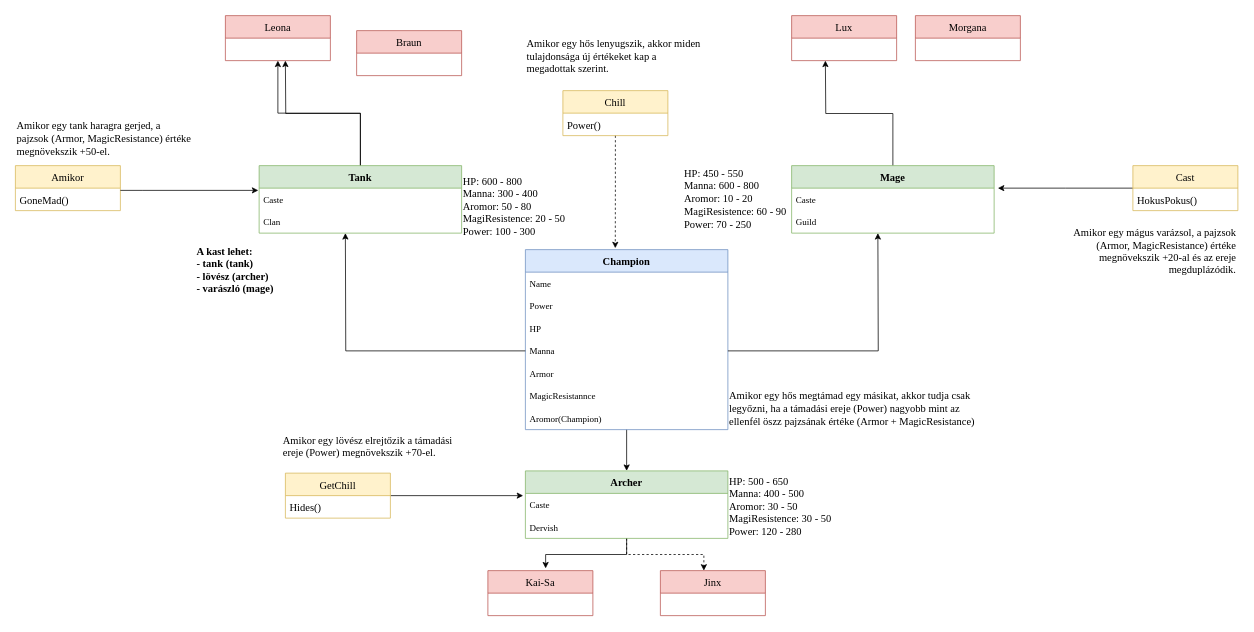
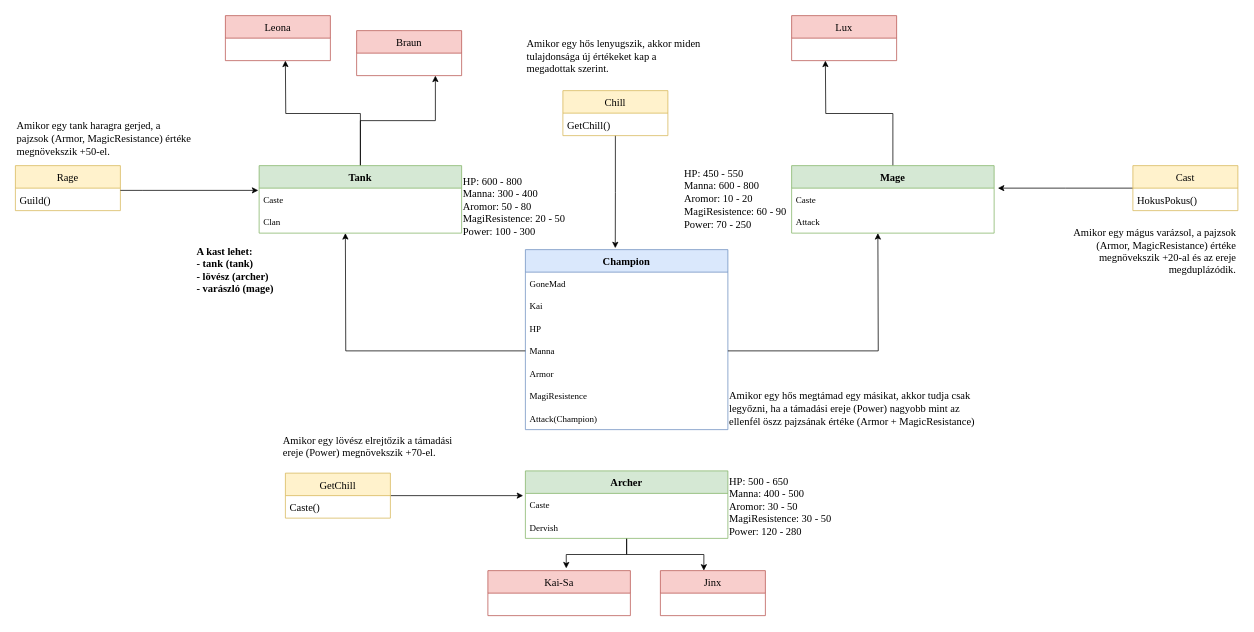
- <mxCell id="34" value="Morgana" style="swimlane;fontStyle=0;childLayout=stackLayout;horizontal=1;startSize=30;horizontalStack=0;resizeParent=1;resizeParentMax=0;resizeLast=0;collapsible=1;marginBottom=0;fontSize=14;fillColor=#f8cecc;strokeColor=#b85450;fontFamily=Times New Roman;" vertex="1" parent="1"><mxGeometry x="1220" y="20" width="140" height="60" as="geometry" /></mxCell>
- <mxCell id="12" style="edgeStyle=orthogonalEdgeStyle;rounded=0;orthogonalLoop=1;jettySize=auto;html=1;fontSize=14;fontFamily=Times New Roman;" edge="1" parent="1" source="13" target="31"><mxGeometry relative="1" as="geometry" /></mxCell>
+ <mxCell id="12" style="edgeStyle=orthogonalEdgeStyle;rounded=0;orthogonalLoop=1;jettySize=auto;html=1;entryX=0.75;entryY=1;entryDx=0;entryDy=0;fontSize=14;fontFamily=Times New Roman;" edge="1" parent="1" source="13" target="35"><mxGeometry relative="1" as="geometry" /></mxCell>
- <mxCell id="51" value="Power()" style="text;strokeColor=none;fillColor=none;align=left;verticalAlign=middle;spacingLeft=4;spacingRight=4;overflow=hidden;points=[[0,0.5],[1,0.5]];portConstraint=eastwest;rotatable=0;fontSize=14;fontFamily=Times New Roman;" vertex="1" parent="50"><mxGeometry y="30" width="140" height="30" as="geometry" /></mxCell>
+ <mxCell id="51" value="GetChill()" style="text;strokeColor=none;fillColor=none;align=left;verticalAlign=middle;spacingLeft=4;spacingRight=4;overflow=hidden;points=[[0,0.5],[1,0.5]];portConstraint=eastwest;rotatable=0;fontSize=14;fontFamily=Times New Roman;" vertex="1" parent="50"><mxGeometry y="30" width="140" height="30" as="geometry" /></mxCell>
- <mxCell id="36" value="Amikor" style="swimlane;fontStyle=0;childLayout=stackLayout;horizontal=1;startSize=30;horizontalStack=0;resizeParent=1;resizeParentMax=0;resizeLast=0;collapsible=1;marginBottom=0;fontSize=14;fillColor=#fff2cc;strokeColor=#d6b656;fontFamily=Times New Roman;" vertex="1" parent="1"><mxGeometry x="20" y="220" width="140" height="60" as="geometry" /></mxCell>
+ <mxCell id="36" value="Rage" style="swimlane;fontStyle=0;childLayout=stackLayout;horizontal=1;startSize=30;horizontalStack=0;resizeParent=1;resizeParentMax=0;resizeLast=0;collapsible=1;marginBottom=0;fontSize=14;fillColor=#fff2cc;strokeColor=#d6b656;fontFamily=Times New Roman;" vertex="1" parent="1"><mxGeometry x="20" y="220" width="140" height="60" as="geometry" /></mxCell>
- <mxCell id="49" style="edgeStyle=orthogonalEdgeStyle;rounded=0;orthogonalLoop=1;jettySize=auto;html=1;entryX=0.444;entryY=-0.008;entryDx=0;entryDy=0;entryPerimeter=0;fontSize=14;fontFamily=Times New Roman;dashed=1;" edge="1" parent="1" source="50" target="3"><mxGeometry relative="1" as="geometry" /></mxCell>
+ <mxCell id="49" style="edgeStyle=orthogonalEdgeStyle;rounded=0;orthogonalLoop=1;jettySize=auto;html=1;entryX=0.444;entryY=-0.008;entryDx=0;entryDy=0;entryPerimeter=0;fontSize=14;fontFamily=Times New Roman;" edge="1" parent="1" source="50" target="3"><mxGeometry relative="1" as="geometry" /></mxCell>
- <mxCell id="37" value="GoneMad()" style="text;strokeColor=none;fillColor=none;align=left;verticalAlign=middle;spacingLeft=4;spacingRight=4;overflow=hidden;points=[[0,0.5],[1,0.5]];portConstraint=eastwest;rotatable=0;fontSize=14;fontFamily=Times New Roman;" vertex="1" parent="36"><mxGeometry y="30" width="140" height="30" as="geometry" /></mxCell>
+ <mxCell id="37" value="Guild()" style="text;strokeColor=none;fillColor=none;align=left;verticalAlign=middle;spacingLeft=4;spacingRight=4;overflow=hidden;points=[[0,0.5],[1,0.5]];portConstraint=eastwest;rotatable=0;fontSize=14;fontFamily=Times New Roman;" vertex="1" parent="36"><mxGeometry y="30" width="140" height="30" as="geometry" /></mxCell>
- <mxCell id="24" value="Guild" style="text;strokeColor=none;fillColor=none;align=left;verticalAlign=middle;spacingLeft=4;spacingRight=4;overflow=hidden;points=[[0,0.5],[1,0.5]];portConstraint=eastwest;rotatable=0;fontFamily=Times New Roman;" vertex="1" parent="22"><mxGeometry y="60" width="270" height="30" as="geometry" /></mxCell>
+ <mxCell id="24" value="Attack" style="text;strokeColor=none;fillColor=none;align=left;verticalAlign=middle;spacingLeft=4;spacingRight=4;overflow=hidden;points=[[0,0.5],[1,0.5]];portConstraint=eastwest;rotatable=0;fontFamily=Times New Roman;" vertex="1" parent="22"><mxGeometry y="60" width="270" height="30" as="geometry" /></mxCell>
- <mxCell id="4" value="Name" style="text;strokeColor=none;fillColor=none;align=left;verticalAlign=middle;spacingLeft=4;spacingRight=4;overflow=hidden;points=[[0,0.5],[1,0.5]];portConstraint=eastwest;rotatable=0;fontFamily=Times New Roman;" vertex="1" parent="3"><mxGeometry y="30" width="270" height="30" as="geometry" /></mxCell>
+ <mxCell id="4" value="GoneMad" style="text;strokeColor=none;fillColor=none;align=left;verticalAlign=middle;spacingLeft=4;spacingRight=4;overflow=hidden;points=[[0,0.5],[1,0.5]];portConstraint=eastwest;rotatable=0;fontFamily=Times New Roman;" vertex="1" parent="3"><mxGeometry y="30" width="270" height="30" as="geometry" /></mxCell>
- <mxCell id="5" value="Power" style="text;strokeColor=none;fillColor=none;align=left;verticalAlign=middle;spacingLeft=4;spacingRight=4;overflow=hidden;points=[[0,0.5],[1,0.5]];portConstraint=eastwest;rotatable=0;fontFamily=Times New Roman;" vertex="1" parent="3"><mxGeometry y="60" width="270" height="30" as="geometry" /></mxCell>
+ <mxCell id="5" value="Kai" style="text;strokeColor=none;fillColor=none;align=left;verticalAlign=middle;spacingLeft=4;spacingRight=4;overflow=hidden;points=[[0,0.5],[1,0.5]];portConstraint=eastwest;rotatable=0;fontFamily=Times New Roman;" vertex="1" parent="3"><mxGeometry y="60" width="270" height="30" as="geometry" /></mxCell>
- <mxCell id="9" value="MagicResistannce" style="text;strokeColor=none;fillColor=none;align=left;verticalAlign=middle;spacingLeft=4;spacingRight=4;overflow=hidden;points=[[0,0.5],[1,0.5]];portConstraint=eastwest;rotatable=0;fontFamily=Times New Roman;" vertex="1" parent="3"><mxGeometry y="180" width="270" height="30" as="geometry" /></mxCell>
+ <mxCell id="9" value="MagiResistence" style="text;strokeColor=none;fillColor=none;align=left;verticalAlign=middle;spacingLeft=4;spacingRight=4;overflow=hidden;points=[[0,0.5],[1,0.5]];portConstraint=eastwest;rotatable=0;fontFamily=Times New Roman;" vertex="1" parent="3"><mxGeometry y="180" width="270" height="30" as="geometry" /></mxCell>
- <mxCell id="10" value="Aromor(Champion)" style="text;strokeColor=none;fillColor=none;align=left;verticalAlign=middle;spacingLeft=4;spacingRight=4;overflow=hidden;points=[[0,0.5],[1,0.5]];portConstraint=eastwest;rotatable=0;fontFamily=Times New Roman;" vertex="1" parent="3"><mxGeometry y="210" width="270" height="30" as="geometry" /></mxCell>
+ <mxCell id="10" value="Attack(Champion)" style="text;strokeColor=none;fillColor=none;align=left;verticalAlign=middle;spacingLeft=4;spacingRight=4;overflow=hidden;points=[[0,0.5],[1,0.5]];portConstraint=eastwest;rotatable=0;fontFamily=Times New Roman;" vertex="1" parent="3"><mxGeometry y="210" width="270" height="30" as="geometry" /></mxCell>
- <mxCell id="2" style="edgeStyle=orthogonalEdgeStyle;rounded=0;orthogonalLoop=1;jettySize=auto;html=1;entryX=0.5;entryY=0;entryDx=0;entryDy=0;fontSize=14;fontFamily=Times New Roman;" edge="1" parent="1" source="3" target="18"><mxGeometry relative="1" as="geometry" /></mxCell>
- <mxCell id="43" value="Hides()" style="text;strokeColor=none;fillColor=none;align=left;verticalAlign=middle;spacingLeft=4;spacingRight=4;overflow=hidden;points=[[0,0.5],[1,0.5]];portConstraint=eastwest;rotatable=0;fontSize=14;fontFamily=Times New Roman;" vertex="1" parent="42"><mxGeometry y="30" width="140" height="30" as="geometry" /></mxCell>
+ <mxCell id="43" value="Caste()" style="text;strokeColor=none;fillColor=none;align=left;verticalAlign=middle;spacingLeft=4;spacingRight=4;overflow=hidden;points=[[0,0.5],[1,0.5]];portConstraint=eastwest;rotatable=0;fontSize=14;fontFamily=Times New Roman;" vertex="1" parent="42"><mxGeometry y="30" width="140" height="30" as="geometry" /></mxCell>
- <mxCell id="17" style="edgeStyle=orthogonalEdgeStyle;rounded=0;orthogonalLoop=1;jettySize=auto;html=1;entryX=0.414;entryY=0;entryDx=0;entryDy=0;entryPerimeter=0;fontSize=14;fontFamily=Times New Roman;dashed=1;" edge="1" parent="1" source="18" target="38"><mxGeometry relative="1" as="geometry" /></mxCell>
+ <mxCell id="17" style="edgeStyle=orthogonalEdgeStyle;rounded=0;orthogonalLoop=1;jettySize=auto;html=1;entryX=0.414;entryY=0;entryDx=0;entryDy=0;entryPerimeter=0;fontSize=14;fontFamily=Times New Roman;" edge="1" parent="1" source="18" target="38"><mxGeometry relative="1" as="geometry" /></mxCell>
- <mxCell id="32" value="Kai-Sa" style="swimlane;fontStyle=0;childLayout=stackLayout;horizontal=1;startSize=30;horizontalStack=0;resizeParent=1;resizeParentMax=0;resizeLast=0;collapsible=1;marginBottom=0;fontSize=14;fillColor=#f8cecc;strokeColor=#b85450;fontFamily=Times New Roman;" vertex="1" parent="1"><mxGeometry x="650" y="760" width="140" height="60" as="geometry" /></mxCell>
+ <mxCell id="32" value="Kai-Sa" style="swimlane;fontStyle=0;childLayout=stackLayout;horizontal=1;startSize=30;horizontalStack=0;resizeParent=1;resizeParentMax=0;resizeLast=0;collapsible=1;marginBottom=0;fontSize=14;fillColor=#f8cecc;strokeColor=#b85450;fontFamily=Times New Roman;" vertex="1" parent="1"><mxGeometry x="650" y="760" width="190" height="60" as="geometry" /></mxCell>
